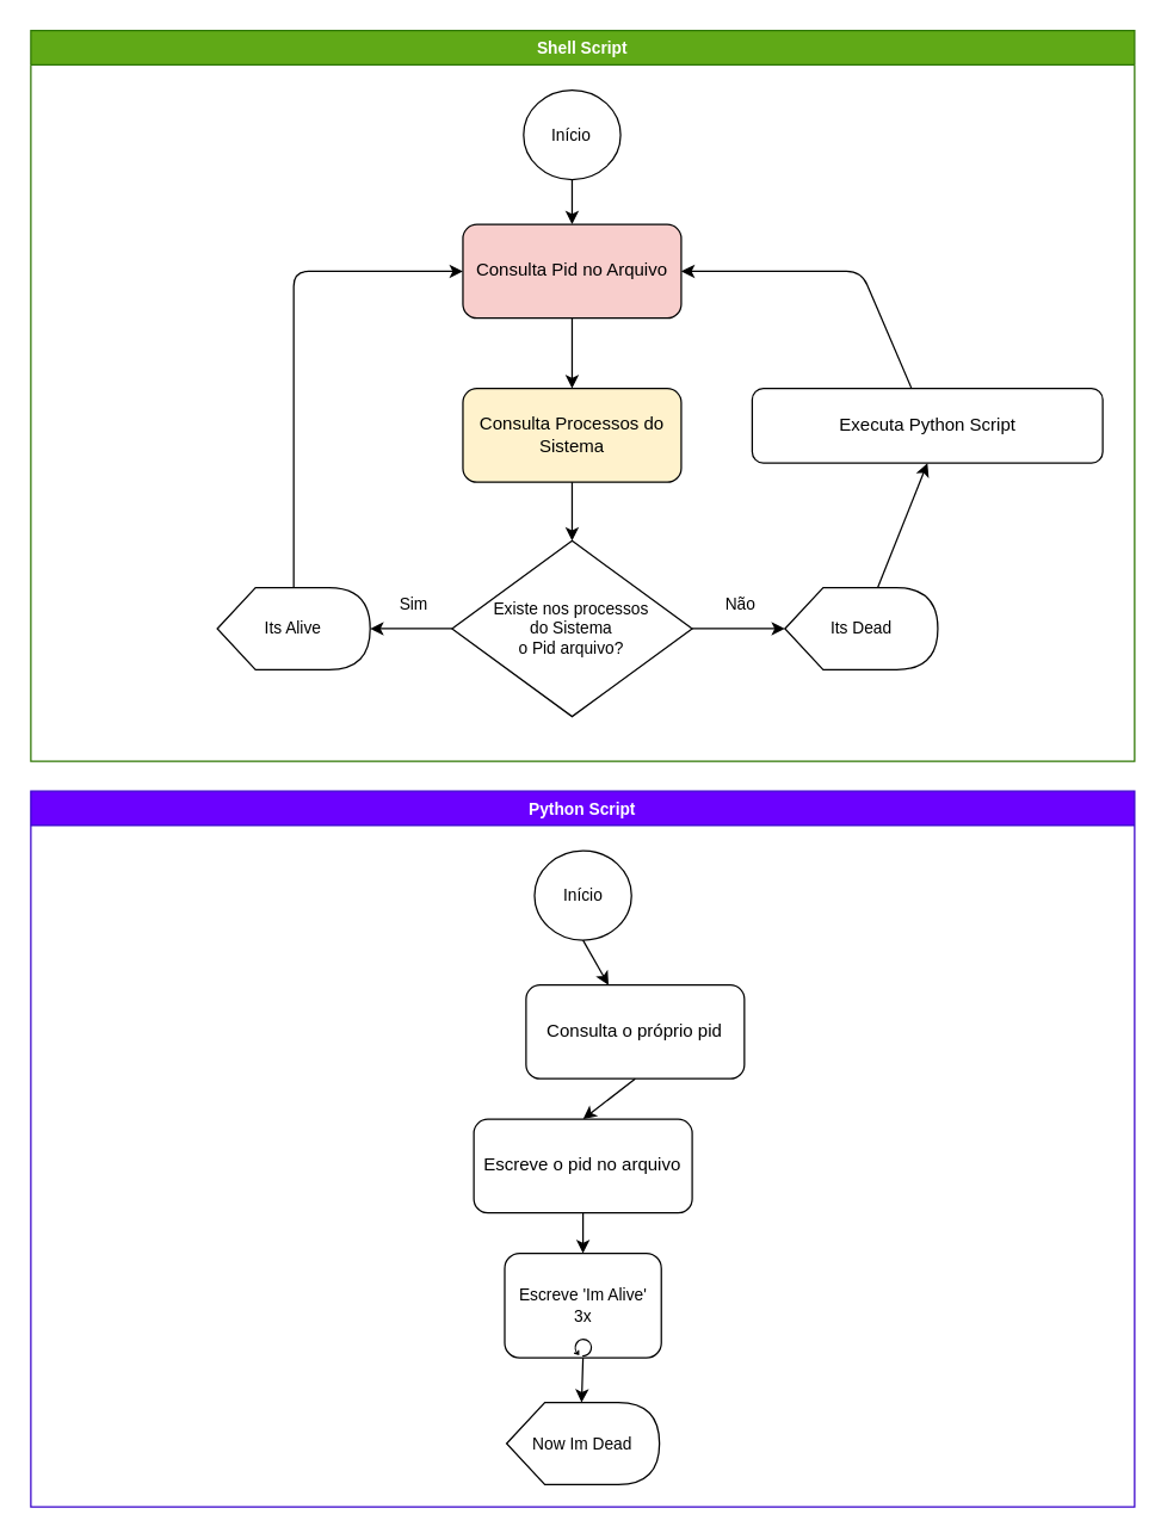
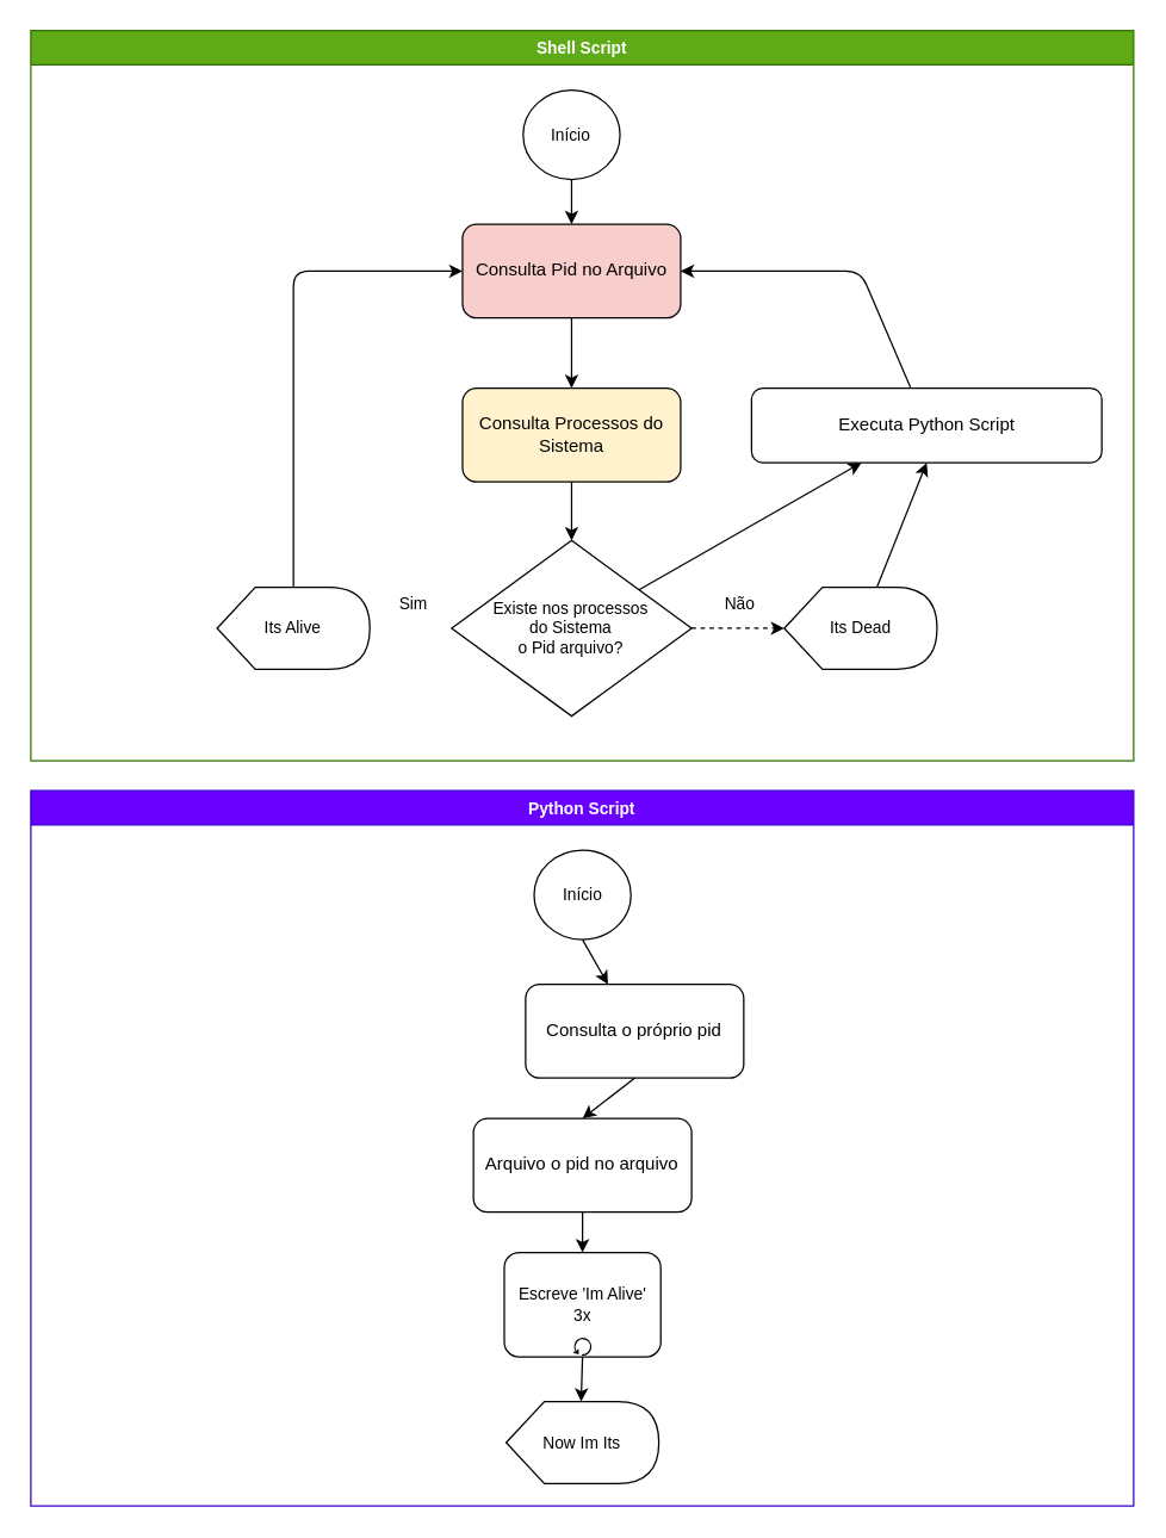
- <mxCell id="14" style="edgeStyle=none;html=1;entryX=1;entryY=0.5;entryDx=0;entryDy=0;entryPerimeter=0;fontSize=11;" edge="1" parent="2" source="8" target="13"><mxGeometry relative="1" as="geometry" /></mxCell>
+ <mxCell id="14" style="edgeStyle=none;html=1;fontSize=11;" edge="1" parent="2" source="8" target="17"><mxGeometry relative="1" as="geometry" /></mxCell>
- <mxCell id="11" style="edgeStyle=none;html=1;exitX=1;exitY=0.5;exitDx=0;exitDy=0;entryX=0;entryY=0.5;entryDx=0;entryDy=0;entryPerimeter=0;fontSize=11;" edge="1" parent="2" source="8" target="10"><mxGeometry relative="1" as="geometry" /></mxCell>
+ <mxCell id="11" style="edgeStyle=none;html=1;exitX=1;exitY=0.5;exitDx=0;exitDy=0;entryX=0;entryY=0.5;entryDx=0;entryDy=0;entryPerimeter=0;fontSize=11;dashed=1;" edge="1" parent="2" source="8" target="10"><mxGeometry relative="1" as="geometry" /></mxCell>
- <mxCell id="23" value="Escreve o pid no arquivo" style="rounded=1;whiteSpace=wrap;html=1;container=0;" vertex="1" parent="20"><mxGeometry x="297.004" y="220" width="146.377" height="62.857" as="geometry" /></mxCell>
+ <mxCell id="23" value="Arquivo o pid no arquivo" style="rounded=1;whiteSpace=wrap;html=1;container=0;" vertex="1" parent="20"><mxGeometry x="297.004" y="220" width="146.377" height="62.857" as="geometry" /></mxCell>
- <mxCell id="29" value="Now Im Dead" style="shape=display;whiteSpace=wrap;html=1;strokeWidth=1;fontSize=11;container=0;" vertex="1" parent="20"><mxGeometry x="318.96" y="410.001" width="102.464" height="55" as="geometry" /></mxCell>
+ <mxCell id="29" value="Now Im Its" style="shape=display;whiteSpace=wrap;html=1;strokeWidth=1;fontSize=11;container=0;" vertex="1" parent="20"><mxGeometry x="318.96" y="410.001" width="102.464" height="55" as="geometry" /></mxCell>
